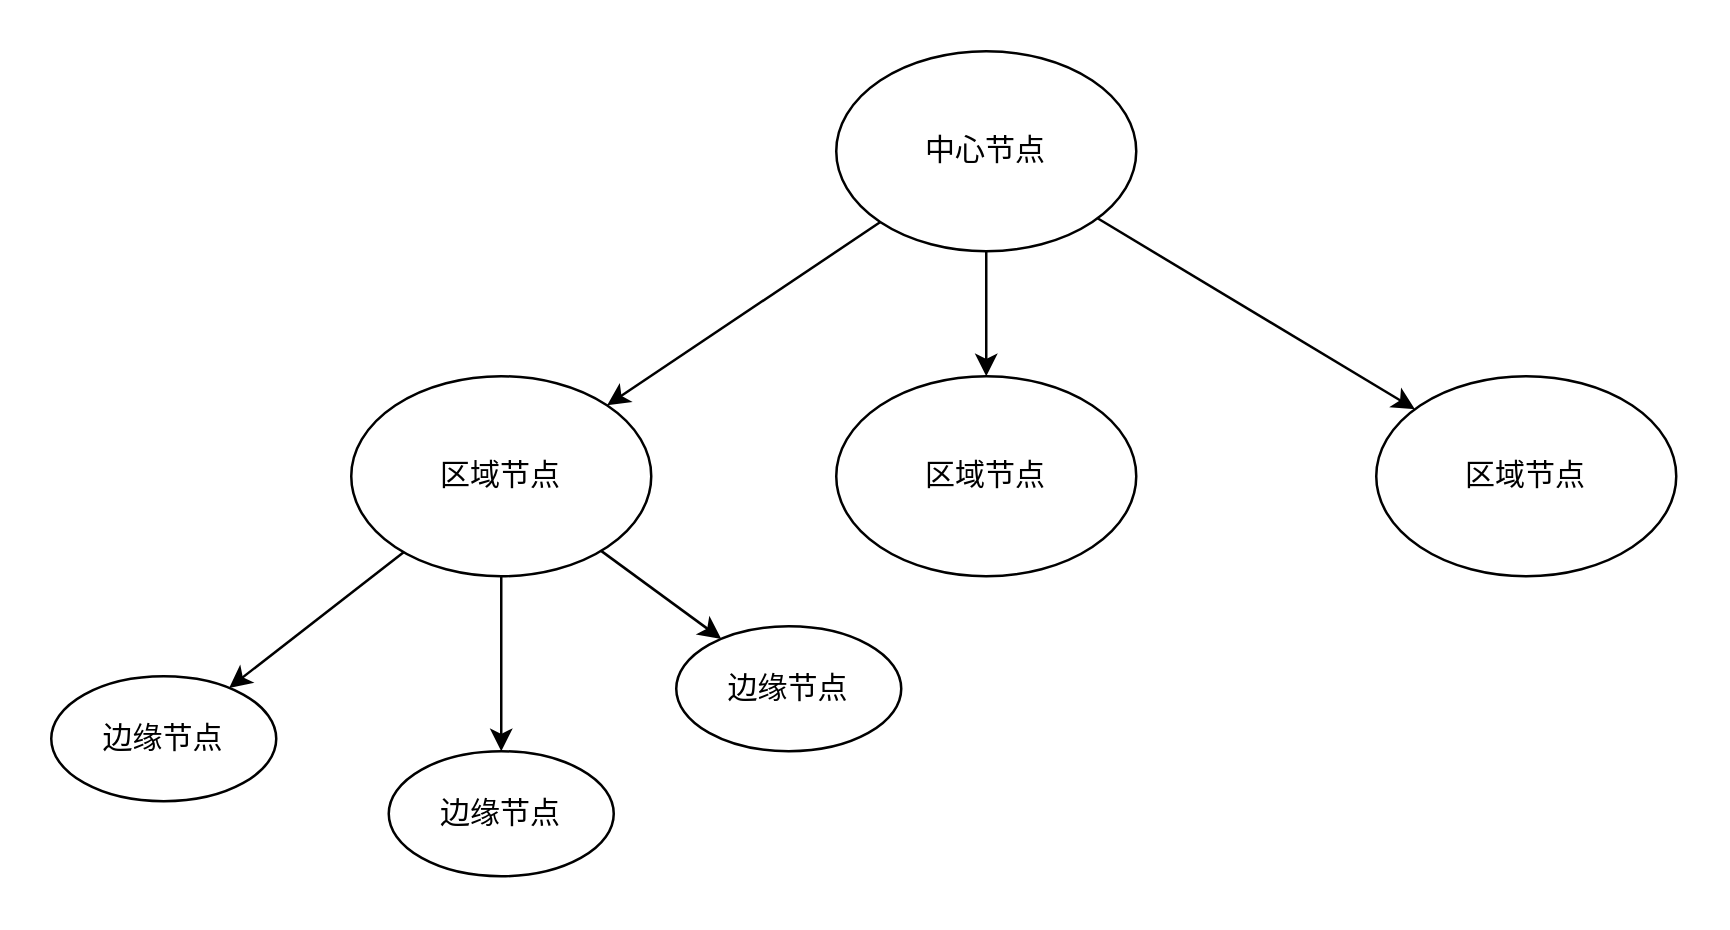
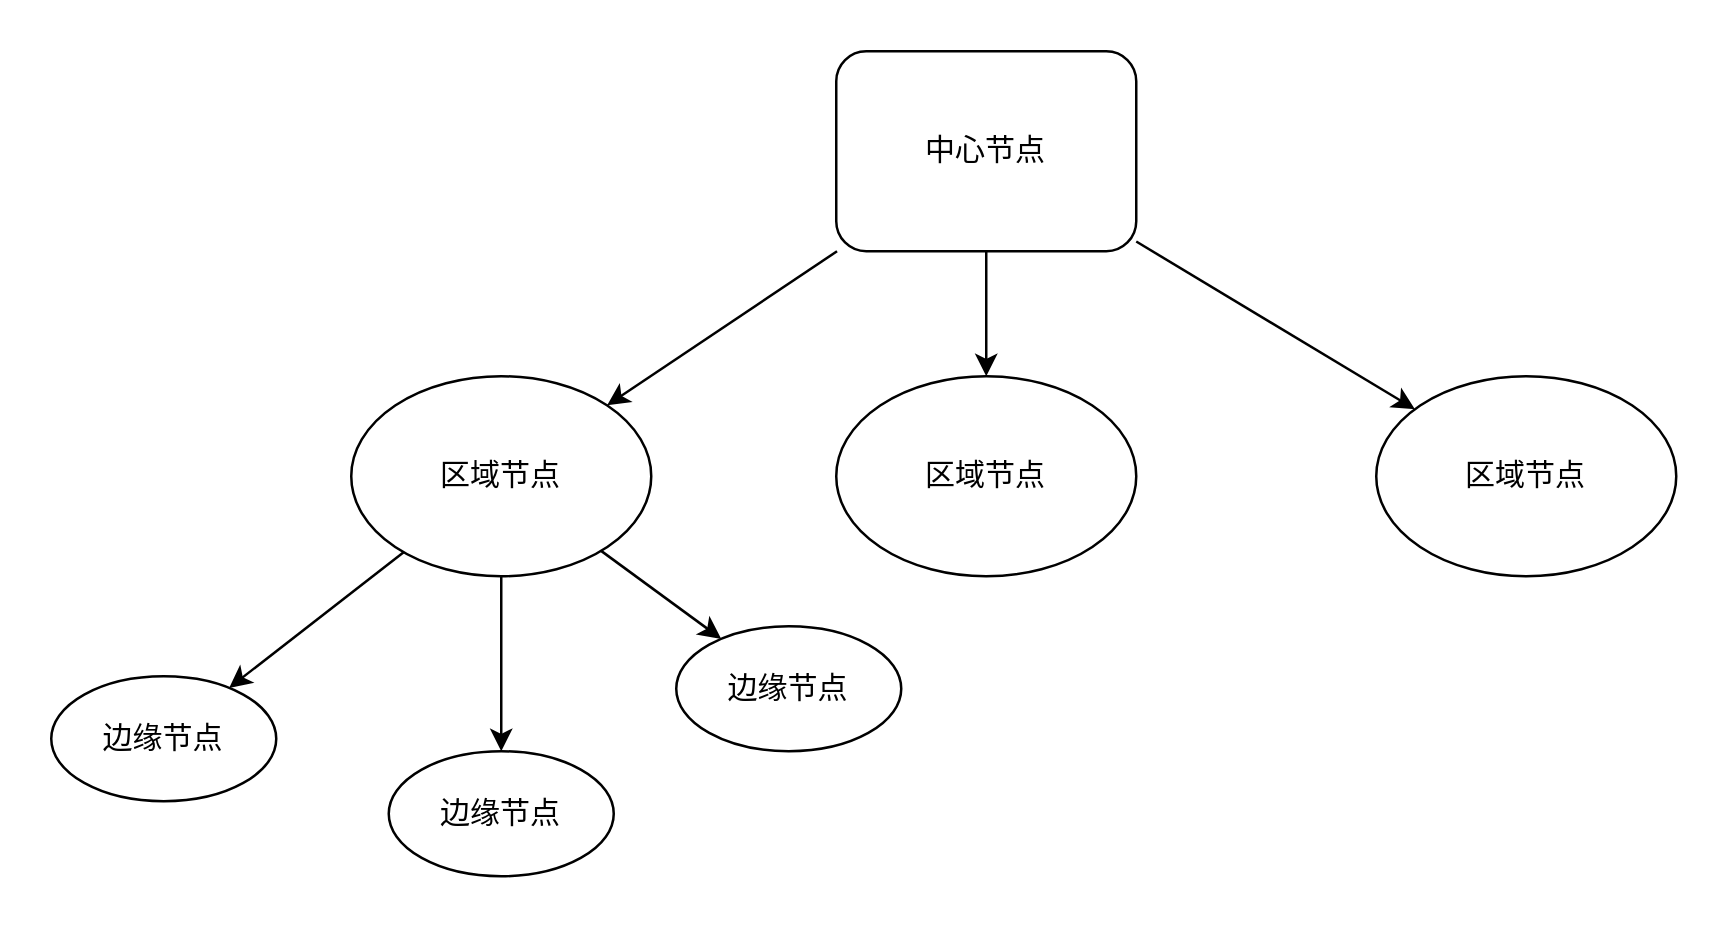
- <mxCell id="5" value="中心节点" style="ellipse;whiteSpace=wrap;html=1;" vertex="1" parent="1"><mxGeometry x="334" y="20" width="120" height="80" as="geometry" /></mxCell>
+ <mxCell id="5" value="中心节点" style="whiteSpace=wrap;html=1;rounded=1;" vertex="1" parent="1"><mxGeometry x="334" y="20" width="120" height="80" as="geometry" /></mxCell>
